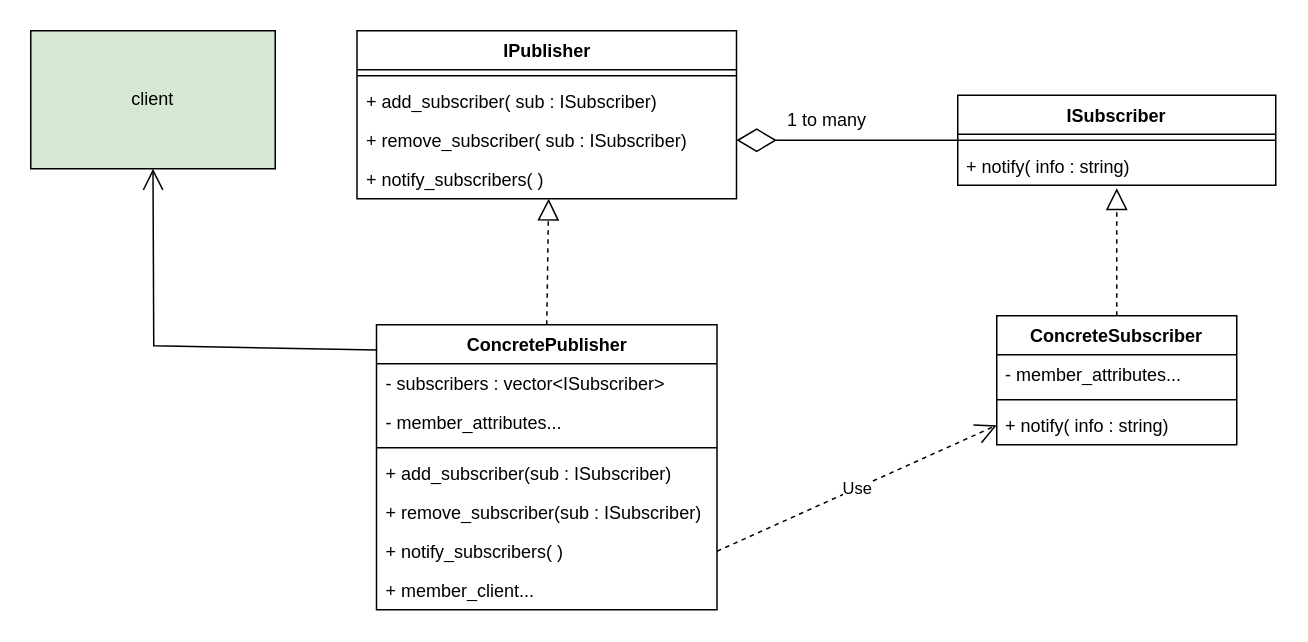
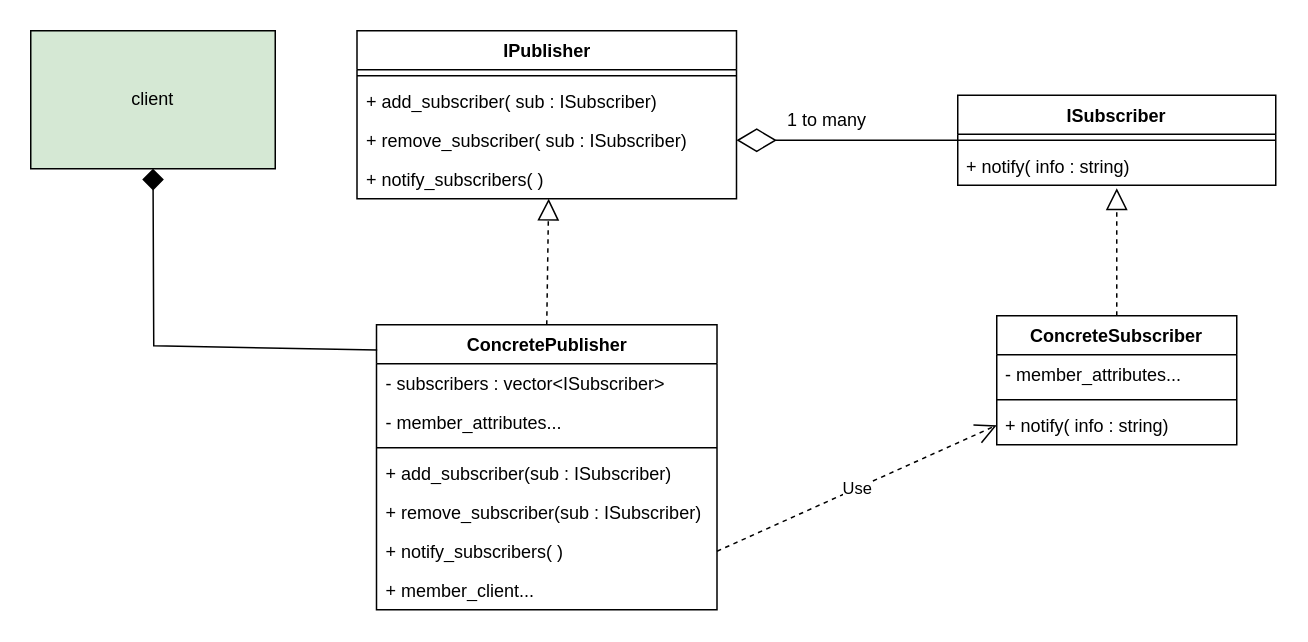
- <mxCell id="28" value="" style="endArrow=open;endFill=1;endSize=12;html=1;rounded=0;exitX=0.002;exitY=0.089;exitDx=0;exitDy=0;exitPerimeter=0;entryX=0.5;entryY=1;entryDx=0;entryDy=0;" edge="1" parent="1" source="10" target="26"><mxGeometry width="160" relative="1" as="geometry"><mxPoint x="412" y="112" as="sourcePoint" /><mxPoint x="572" y="112" as="targetPoint" /><Array as="points"><mxPoint x="102" y="230" /></Array></mxGeometry></mxCell>
+ <mxCell id="28" value="" style="endArrow=diamond;endFill=1;endSize=12;html=1;rounded=0;exitX=0.002;exitY=0.089;exitDx=0;exitDy=0;exitPerimeter=0;entryX=0.5;entryY=1;entryDx=0;entryDy=0;" edge="1" parent="1" source="10" target="26"><mxGeometry width="160" relative="1" as="geometry"><mxPoint x="412" y="112" as="sourcePoint" /><mxPoint x="572" y="112" as="targetPoint" /><Array as="points"><mxPoint x="102" y="230" /></Array></mxGeometry></mxCell>
